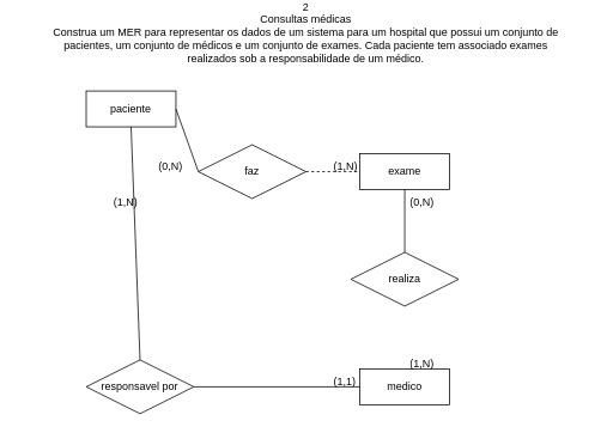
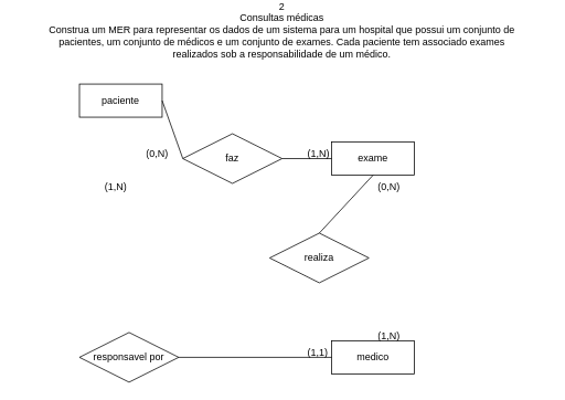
- <mxCell id="9" value="" style="endArrow=none;html=1;rounded=0;exitX=1;exitY=0.5;exitDx=0;exitDy=0;entryX=0;entryY=0.5;entryDx=0;entryDy=0;dashed=1;" edge="1" parent="1" source="7" target="3"><mxGeometry relative="1" as="geometry"><mxPoint x="280" y="320" as="sourcePoint" /><mxPoint x="440" y="320" as="targetPoint" /></mxGeometry></mxCell>
+ <mxCell id="9" value="" style="endArrow=none;html=1;rounded=0;exitX=1;exitY=0.5;exitDx=0;exitDy=0;entryX=0;entryY=0.5;entryDx=0;entryDy=0;" edge="1" parent="1" source="7" target="3"><mxGeometry relative="1" as="geometry"><mxPoint x="280" y="320" as="sourcePoint" /><mxPoint x="440" y="320" as="targetPoint" /></mxGeometry></mxCell>
- <mxCell id="12" value="" style="endArrow=none;html=1;rounded=0;exitX=0.5;exitY=1;exitDx=0;exitDy=0;entryX=0.5;entryY=0;entryDx=0;entryDy=0;" edge="1" parent="1" source="4" target="11"><mxGeometry relative="1" as="geometry"><mxPoint x="280" y="320" as="sourcePoint" /><mxPoint x="440" y="320" as="targetPoint" /></mxGeometry></mxCell>
- <mxCell id="6" value="realiza" style="shape=rhombus;perimeter=rhombusPerimeter;whiteSpace=wrap;html=1;align=center;" vertex="1" parent="1"><mxGeometry x="390" y="280" width="120" height="60" as="geometry" /></mxCell>
+ <mxCell id="6" value="realiza" style="shape=rhombus;perimeter=rhombusPerimeter;whiteSpace=wrap;html=1;align=center;" vertex="1" parent="1"><mxGeometry x="325" y="280" width="120" height="60" as="geometry" /></mxCell>
